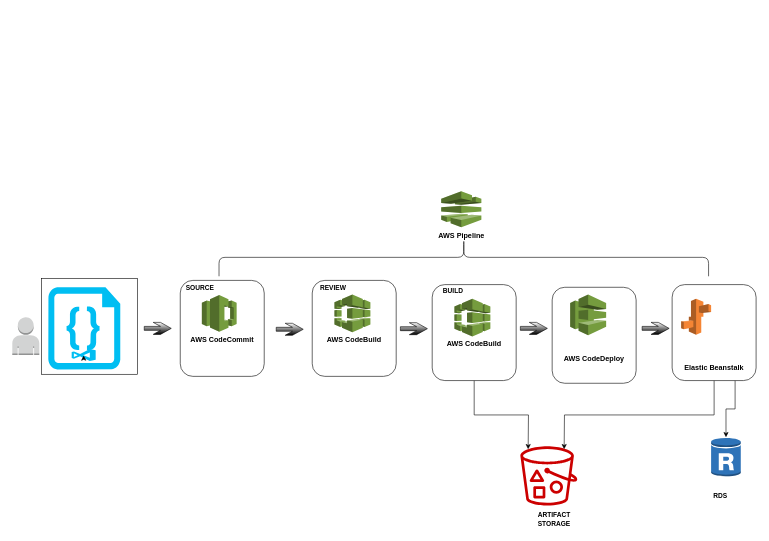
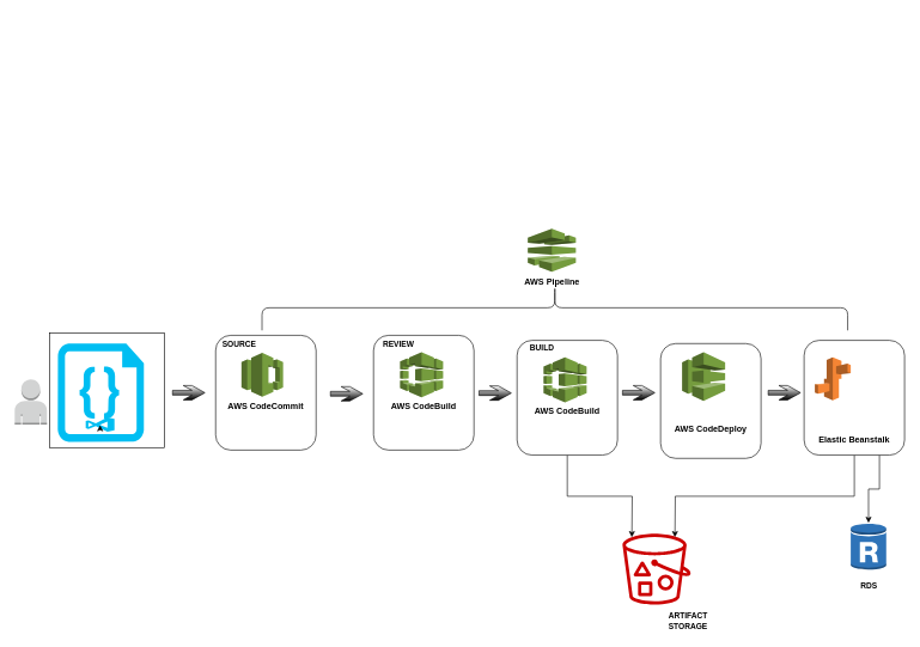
- <mxCell id="33" value="&lt;b&gt;&lt;font style=&quot;font-size: 11px;&quot;&gt;RDS&lt;/font&gt;&lt;/b&gt;" style="text;strokeColor=none;align=center;fillColor=none;html=1;verticalAlign=middle;whiteSpace=wrap;rounded=0;" vertex="1" parent="1"><mxGeometry x="1175.5" y="811" width="49" height="30" as="geometry" /></mxCell>
+ <mxCell id="33" value="&lt;b&gt;&lt;font style=&quot;font-size: 11px;&quot;&gt;RDS&lt;/font&gt;&lt;/b&gt;" style="text;strokeColor=none;align=center;fillColor=none;html=1;verticalAlign=middle;whiteSpace=wrap;rounded=0;" vertex="1" parent="1"><mxGeometry x="1185.5" y="801" width="49" height="30" as="geometry" /></mxCell>
- <mxCell id="32" value="&lt;b&gt;&lt;font style=&quot;font-size: 11px;&quot;&gt;ARTIFACT STORAGE&lt;/font&gt;&lt;/b&gt;" style="text;strokeColor=none;align=center;fillColor=none;html=1;verticalAlign=middle;whiteSpace=wrap;rounded=0;" vertex="1" parent="1"><mxGeometry x="872.5" y="849" width="100.5" height="30" as="geometry" /></mxCell>
+ <mxCell id="32" value="&lt;b&gt;&lt;font style=&quot;font-size: 11px;&quot;&gt;ARTIFACT STORAGE&lt;/font&gt;&lt;/b&gt;" style="text;strokeColor=none;align=center;fillColor=none;html=1;verticalAlign=middle;whiteSpace=wrap;rounded=0;" vertex="1" parent="1"><mxGeometry x="907.5" y="849" width="100.5" height="30" as="geometry" /></mxCell>
